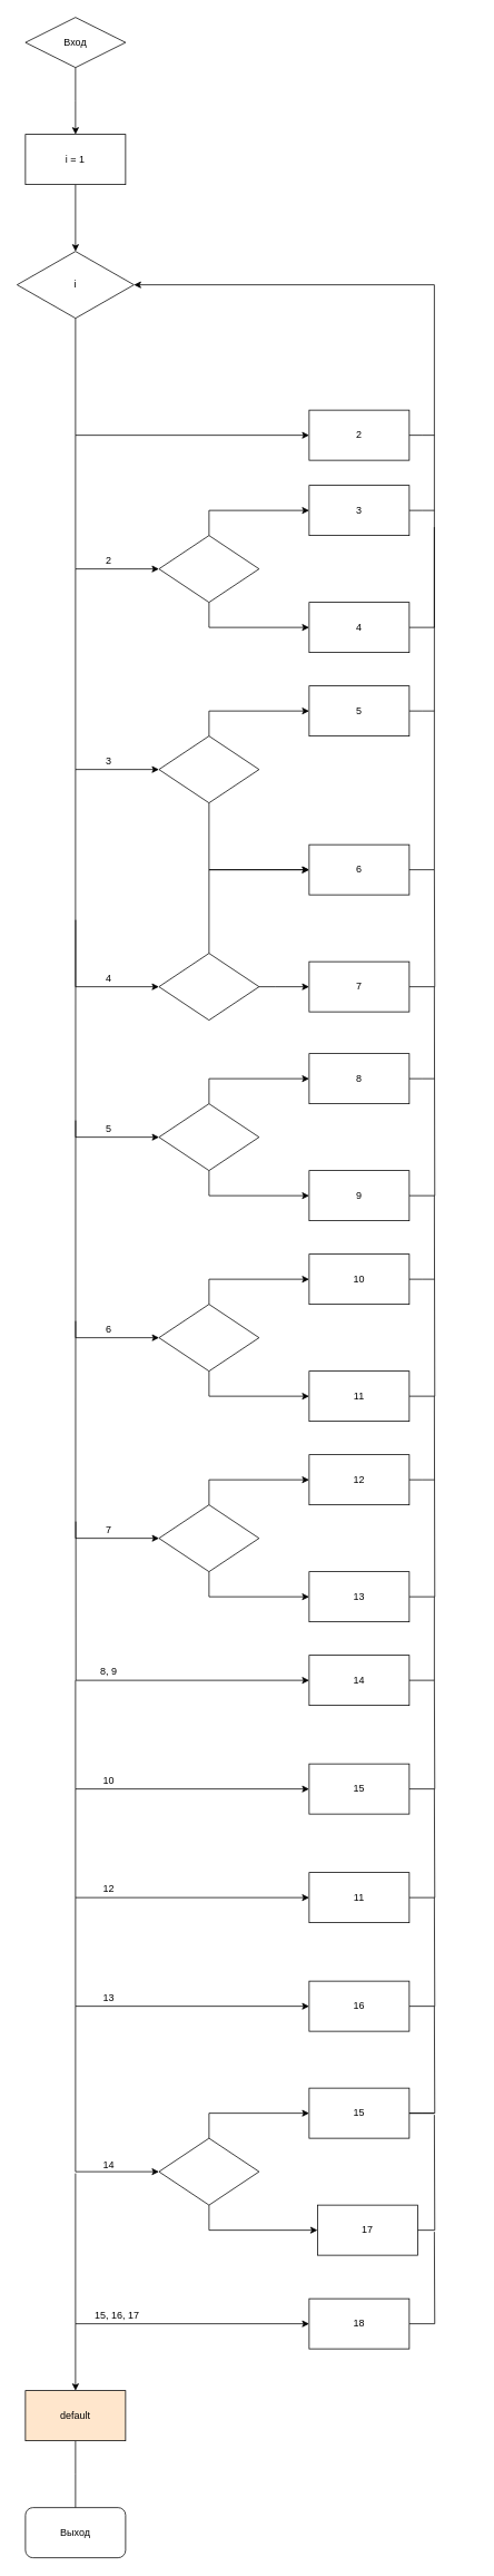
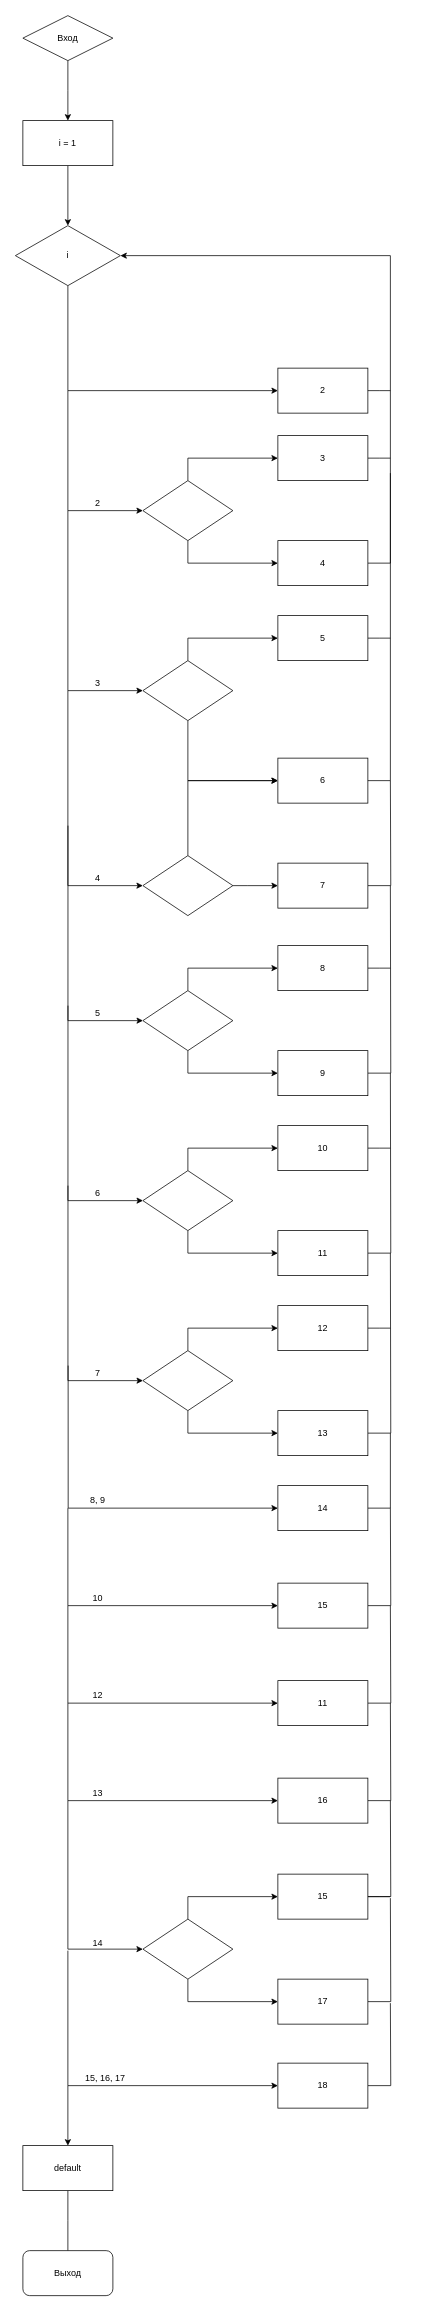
- <mxCell id="88" value="17" style="rounded=0;whiteSpace=wrap;html=1;" parent="1" vertex="1"><mxGeometry x="380" y="2638" width="120" height="60" as="geometry" /></mxCell>
+ <mxCell id="88" value="17" style="rounded=0;whiteSpace=wrap;html=1;" parent="1" vertex="1"><mxGeometry x="370" y="2638" width="120" height="60" as="geometry" /></mxCell>
- <mxCell id="95" value="default" style="rounded=0;whiteSpace=wrap;html=1;fillColor=#ffe6cc;" parent="1" vertex="1"><mxGeometry x="30" y="2860" width="120" height="60" as="geometry" /></mxCell>
+ <mxCell id="95" value="default" style="rounded=0;whiteSpace=wrap;html=1;" parent="1" vertex="1"><mxGeometry x="30" y="2860" width="120" height="60" as="geometry" /></mxCell>
